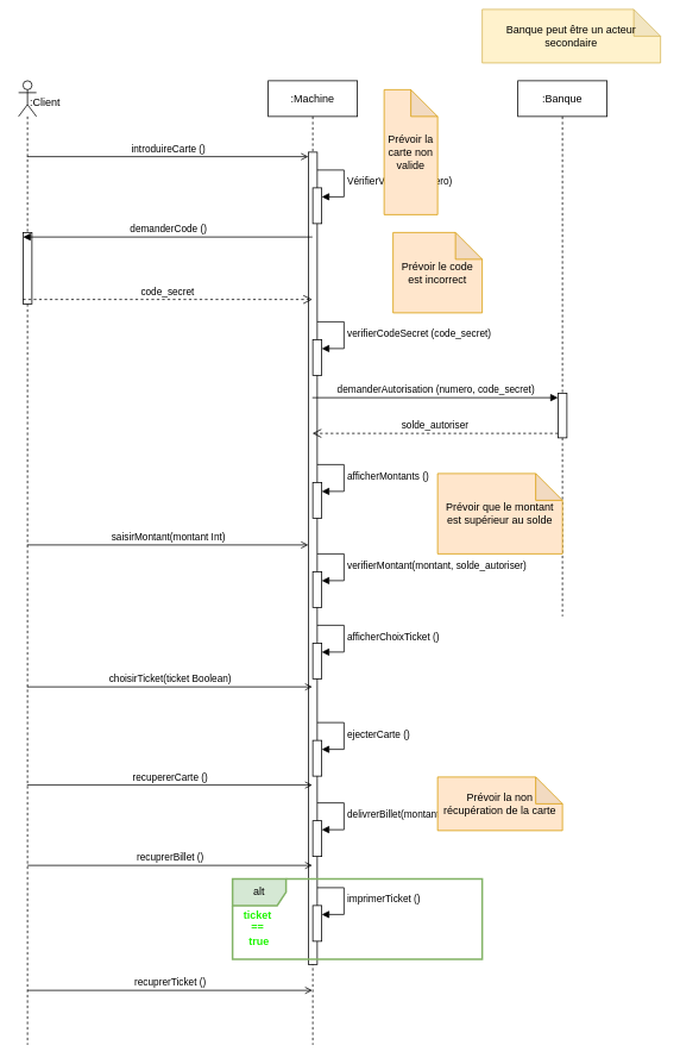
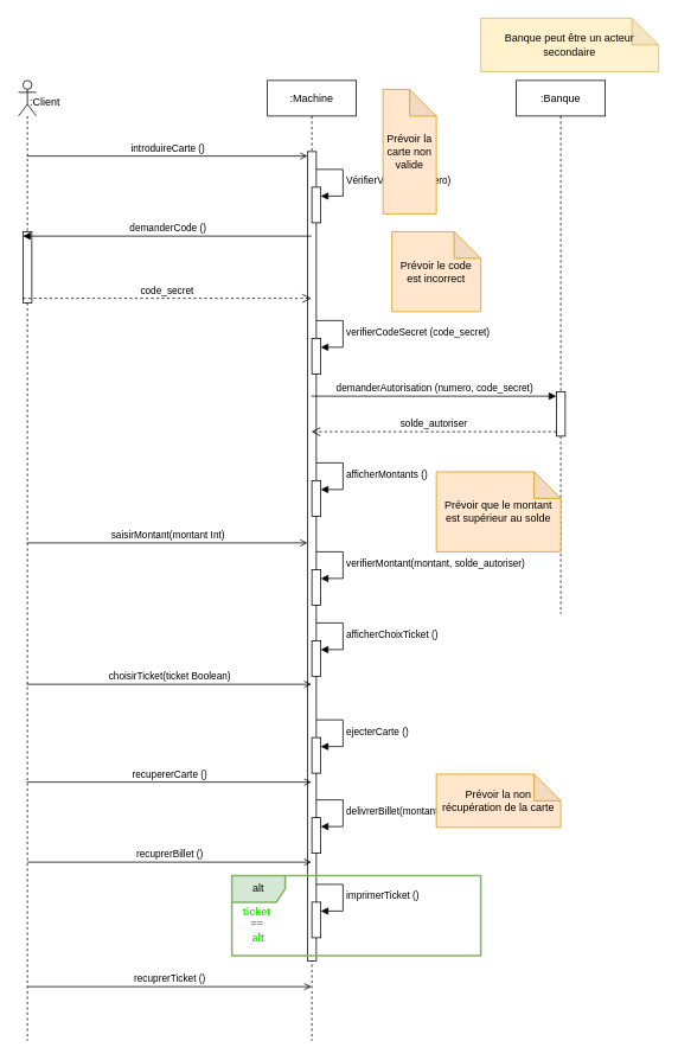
- <mxCell id="38" value="Banque peut être un acteur secondaire" style="shape=note;whiteSpace=wrap;html=1;backgroundOutline=1;darkOpacity=0.05;fillColor=#fff2cc;strokeColor=#d6b656;" vertex="1" parent="1"><mxGeometry x="540" y="10" width="200" height="60" as="geometry" /></mxCell>
+ <mxCell id="38" value="Banque peut être un acteur secondaire" style="shape=note;whiteSpace=wrap;html=1;backgroundOutline=1;darkOpacity=0.05;fillColor=#fff2cc;strokeColor=#d6b656;" vertex="1" parent="1"><mxGeometry x="540" y="20" width="200" height="60" as="geometry" /></mxCell>
- <mxCell id="32" value="&lt;font style=&quot;color: light-dark(rgb(29, 245, 0), rgb(237, 237, 237));&quot;&gt;&lt;b&gt;ticket&amp;nbsp;&lt;/b&gt;&lt;/font&gt;&lt;div&gt;&lt;font style=&quot;color: light-dark(rgb(29, 245, 0), rgb(237, 237, 237));&quot;&gt;&lt;b&gt;==&amp;nbsp;&lt;/b&gt;&lt;/font&gt;&lt;/div&gt;&lt;div&gt;&lt;font style=&quot;color: light-dark(rgb(29, 245, 0), rgb(237, 237, 237));&quot;&gt;&lt;b&gt;true&lt;/b&gt;&lt;/font&gt;&lt;/div&gt;" style="text;html=1;align=center;verticalAlign=middle;whiteSpace=wrap;rounded=0;" parent="1" vertex="1"><mxGeometry x="260" y="1024" width="60" height="30" as="geometry" /></mxCell>
+ <mxCell id="32" value="&lt;font style=&quot;color: light-dark(rgb(29, 245, 0), rgb(237, 237, 237));&quot;&gt;&lt;b&gt;ticket&amp;nbsp;&lt;/b&gt;&lt;/font&gt;&lt;div&gt;&lt;font style=&quot;color: light-dark(rgb(29, 245, 0), rgb(237, 237, 237));&quot;&gt;&lt;b&gt;==&amp;nbsp;&lt;/b&gt;&lt;/font&gt;&lt;/div&gt;&lt;div&gt;&lt;font style=&quot;color: light-dark(rgb(29, 245, 0), rgb(237, 237, 237));&quot;&gt;&lt;b&gt;alt&lt;/b&gt;&lt;/font&gt;&lt;/div&gt;" style="text;html=1;align=center;verticalAlign=middle;whiteSpace=wrap;rounded=0;" parent="1" vertex="1"><mxGeometry x="260" y="1024" width="60" height="30" as="geometry" /></mxCell>
